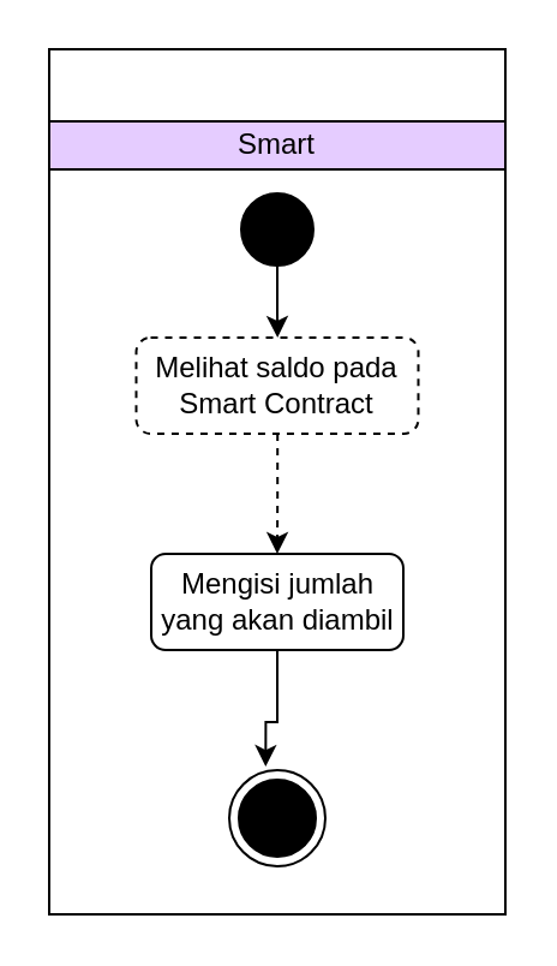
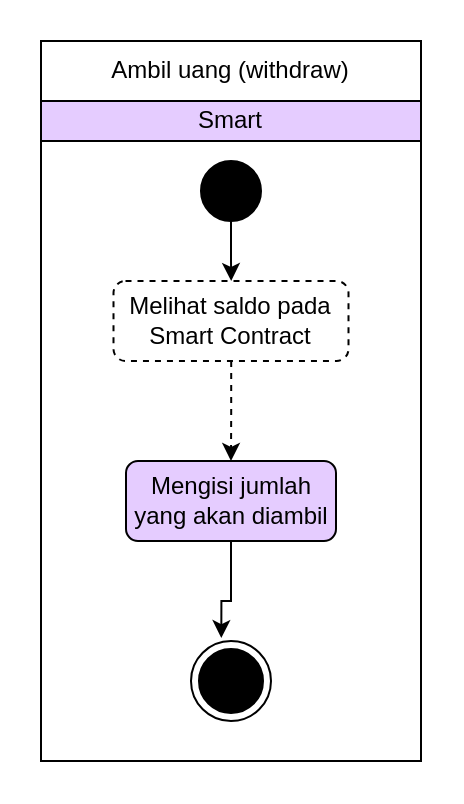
+ <mxCell id="5" value="Ambil uang (withdraw)" style="text;html=1;strokeColor=none;fillColor=none;align=center;verticalAlign=middle;whiteSpace=wrap;rounded=0;" parent="1" vertex="1"><mxGeometry x="25" y="20" width="180" height="30" as="geometry" /></mxCell>
- <mxCell id="11" value="Mengisi jumlah yang akan diambil" style="rounded=1;whiteSpace=wrap;html=1;fillColor=#FFFFFF;" parent="1" vertex="1"><mxGeometry x="62.5" y="230" width="105" height="40" as="geometry" /></mxCell>
+ <mxCell id="11" value="Mengisi jumlah yang akan diambil" style="rounded=1;whiteSpace=wrap;html=1;fillColor=#e5ccff;" parent="1" vertex="1"><mxGeometry x="62.5" y="230" width="105" height="40" as="geometry" /></mxCell>
